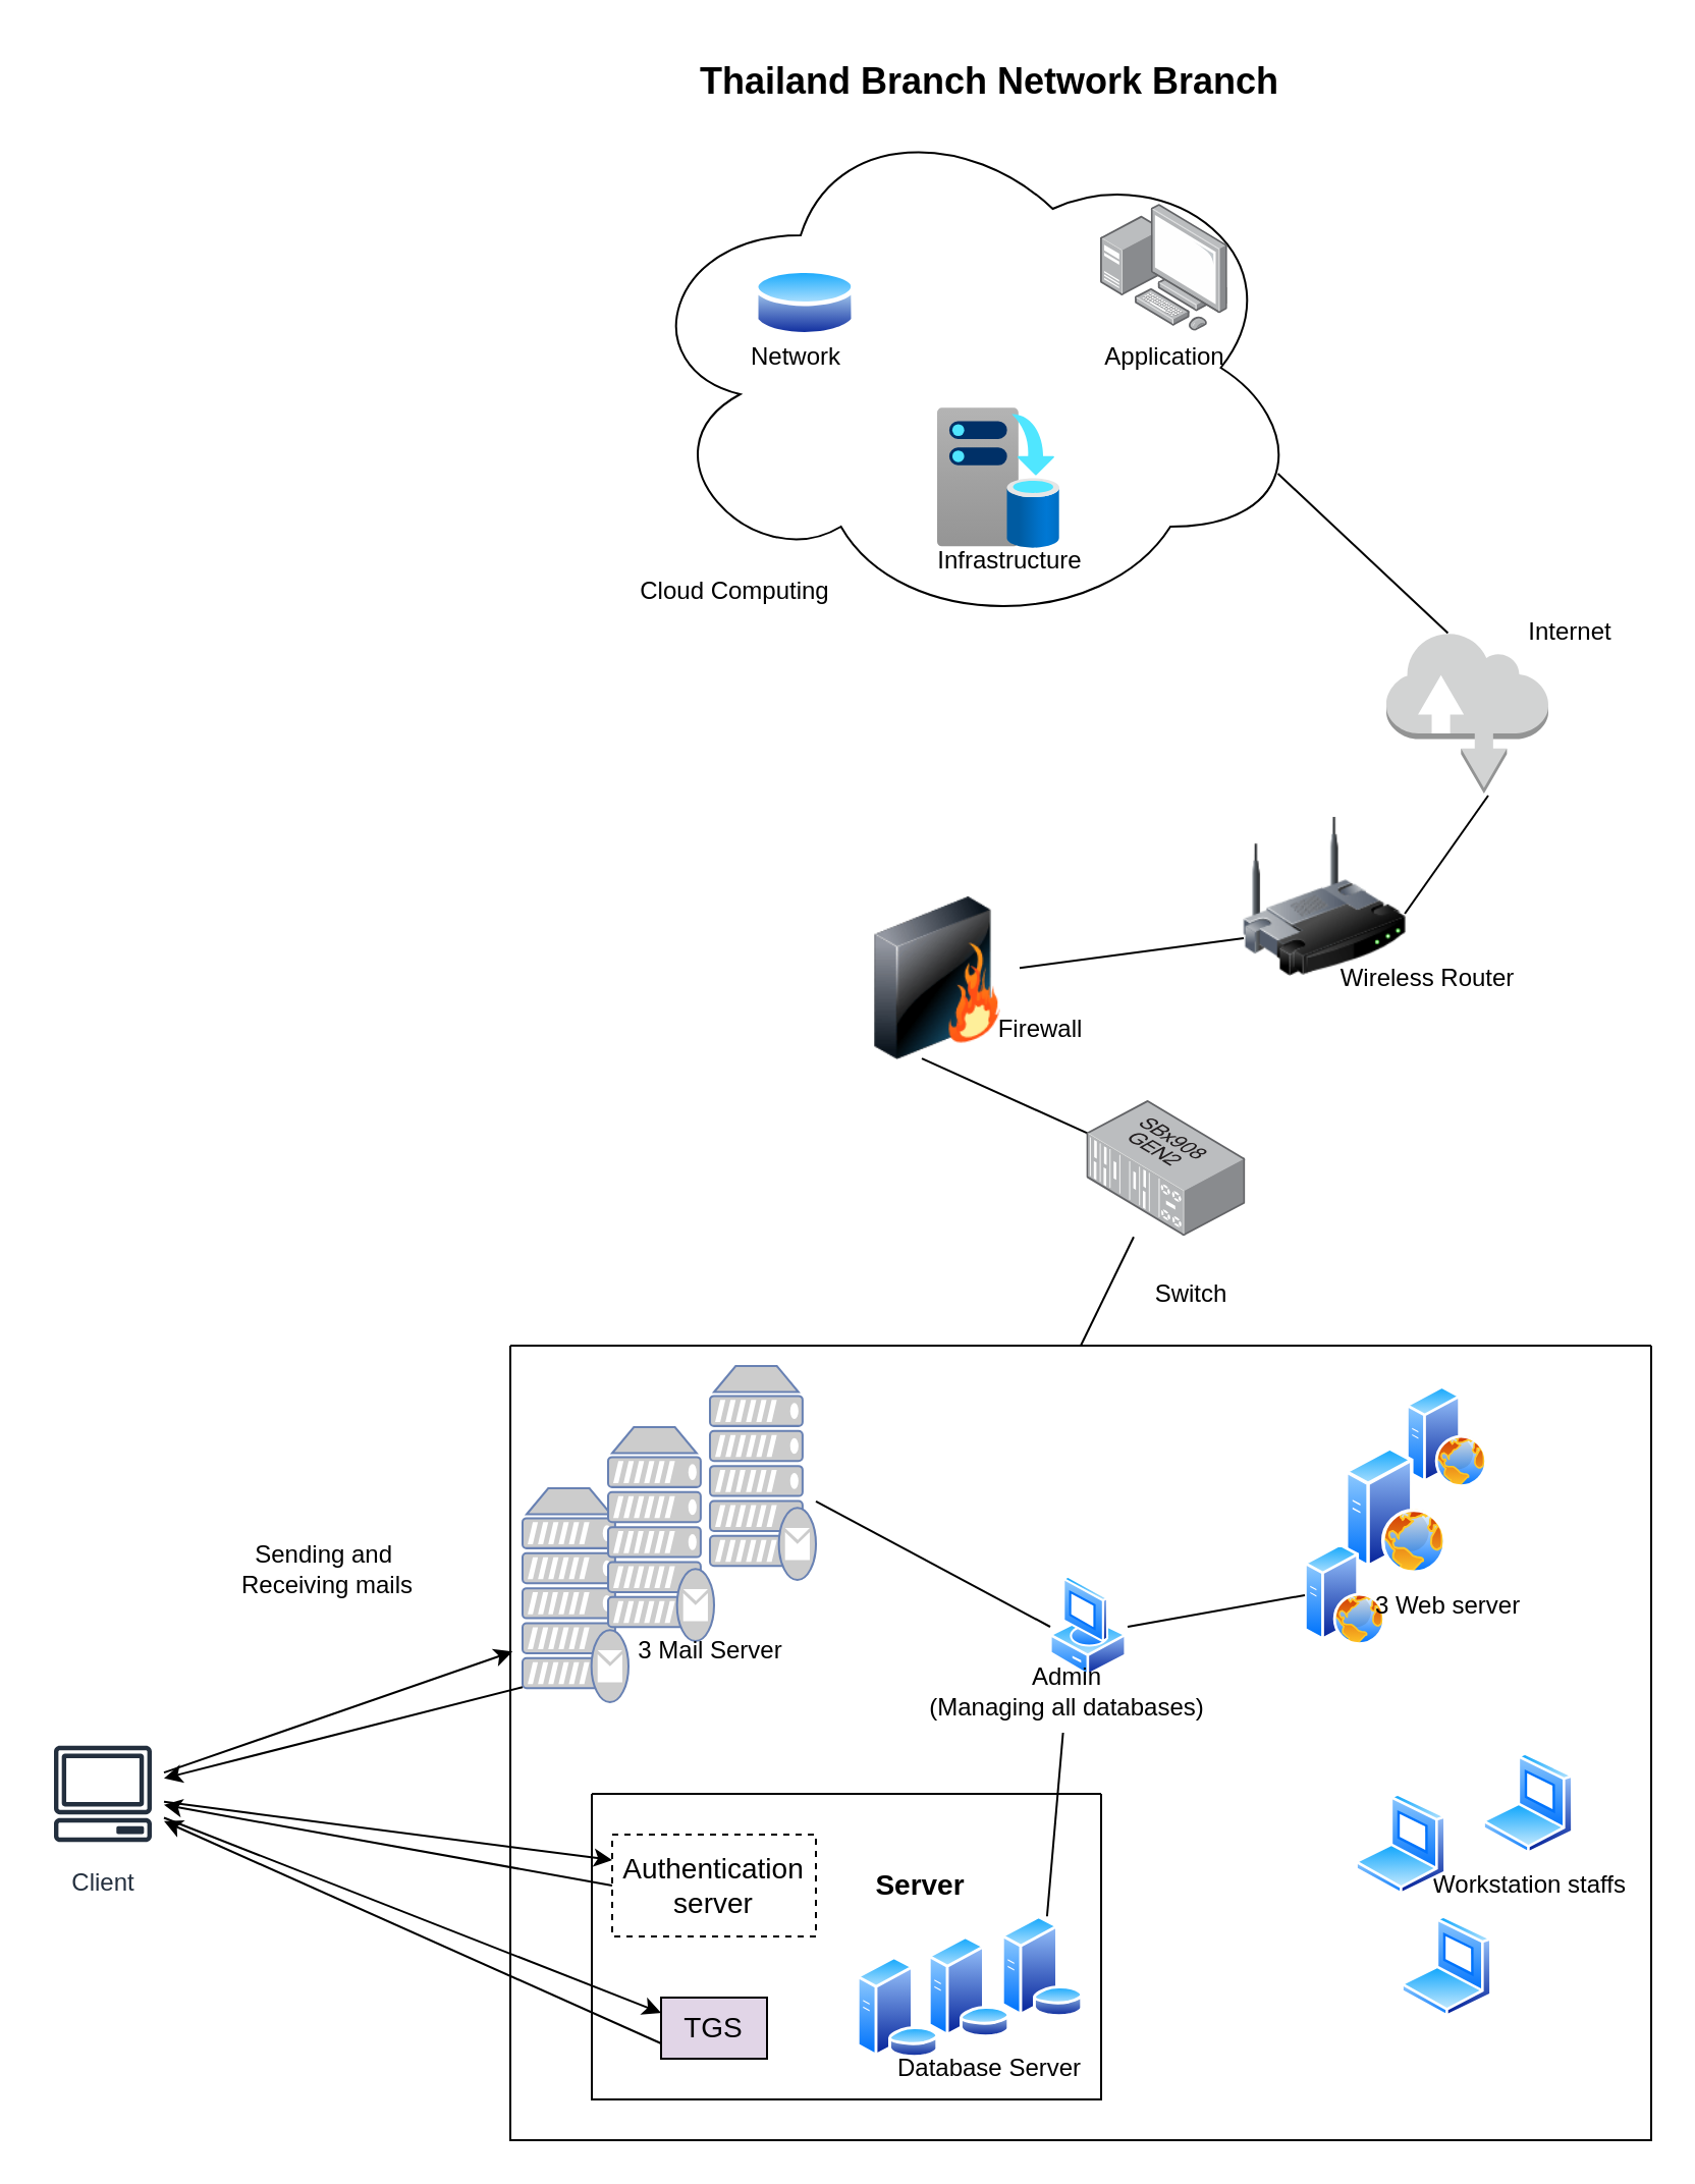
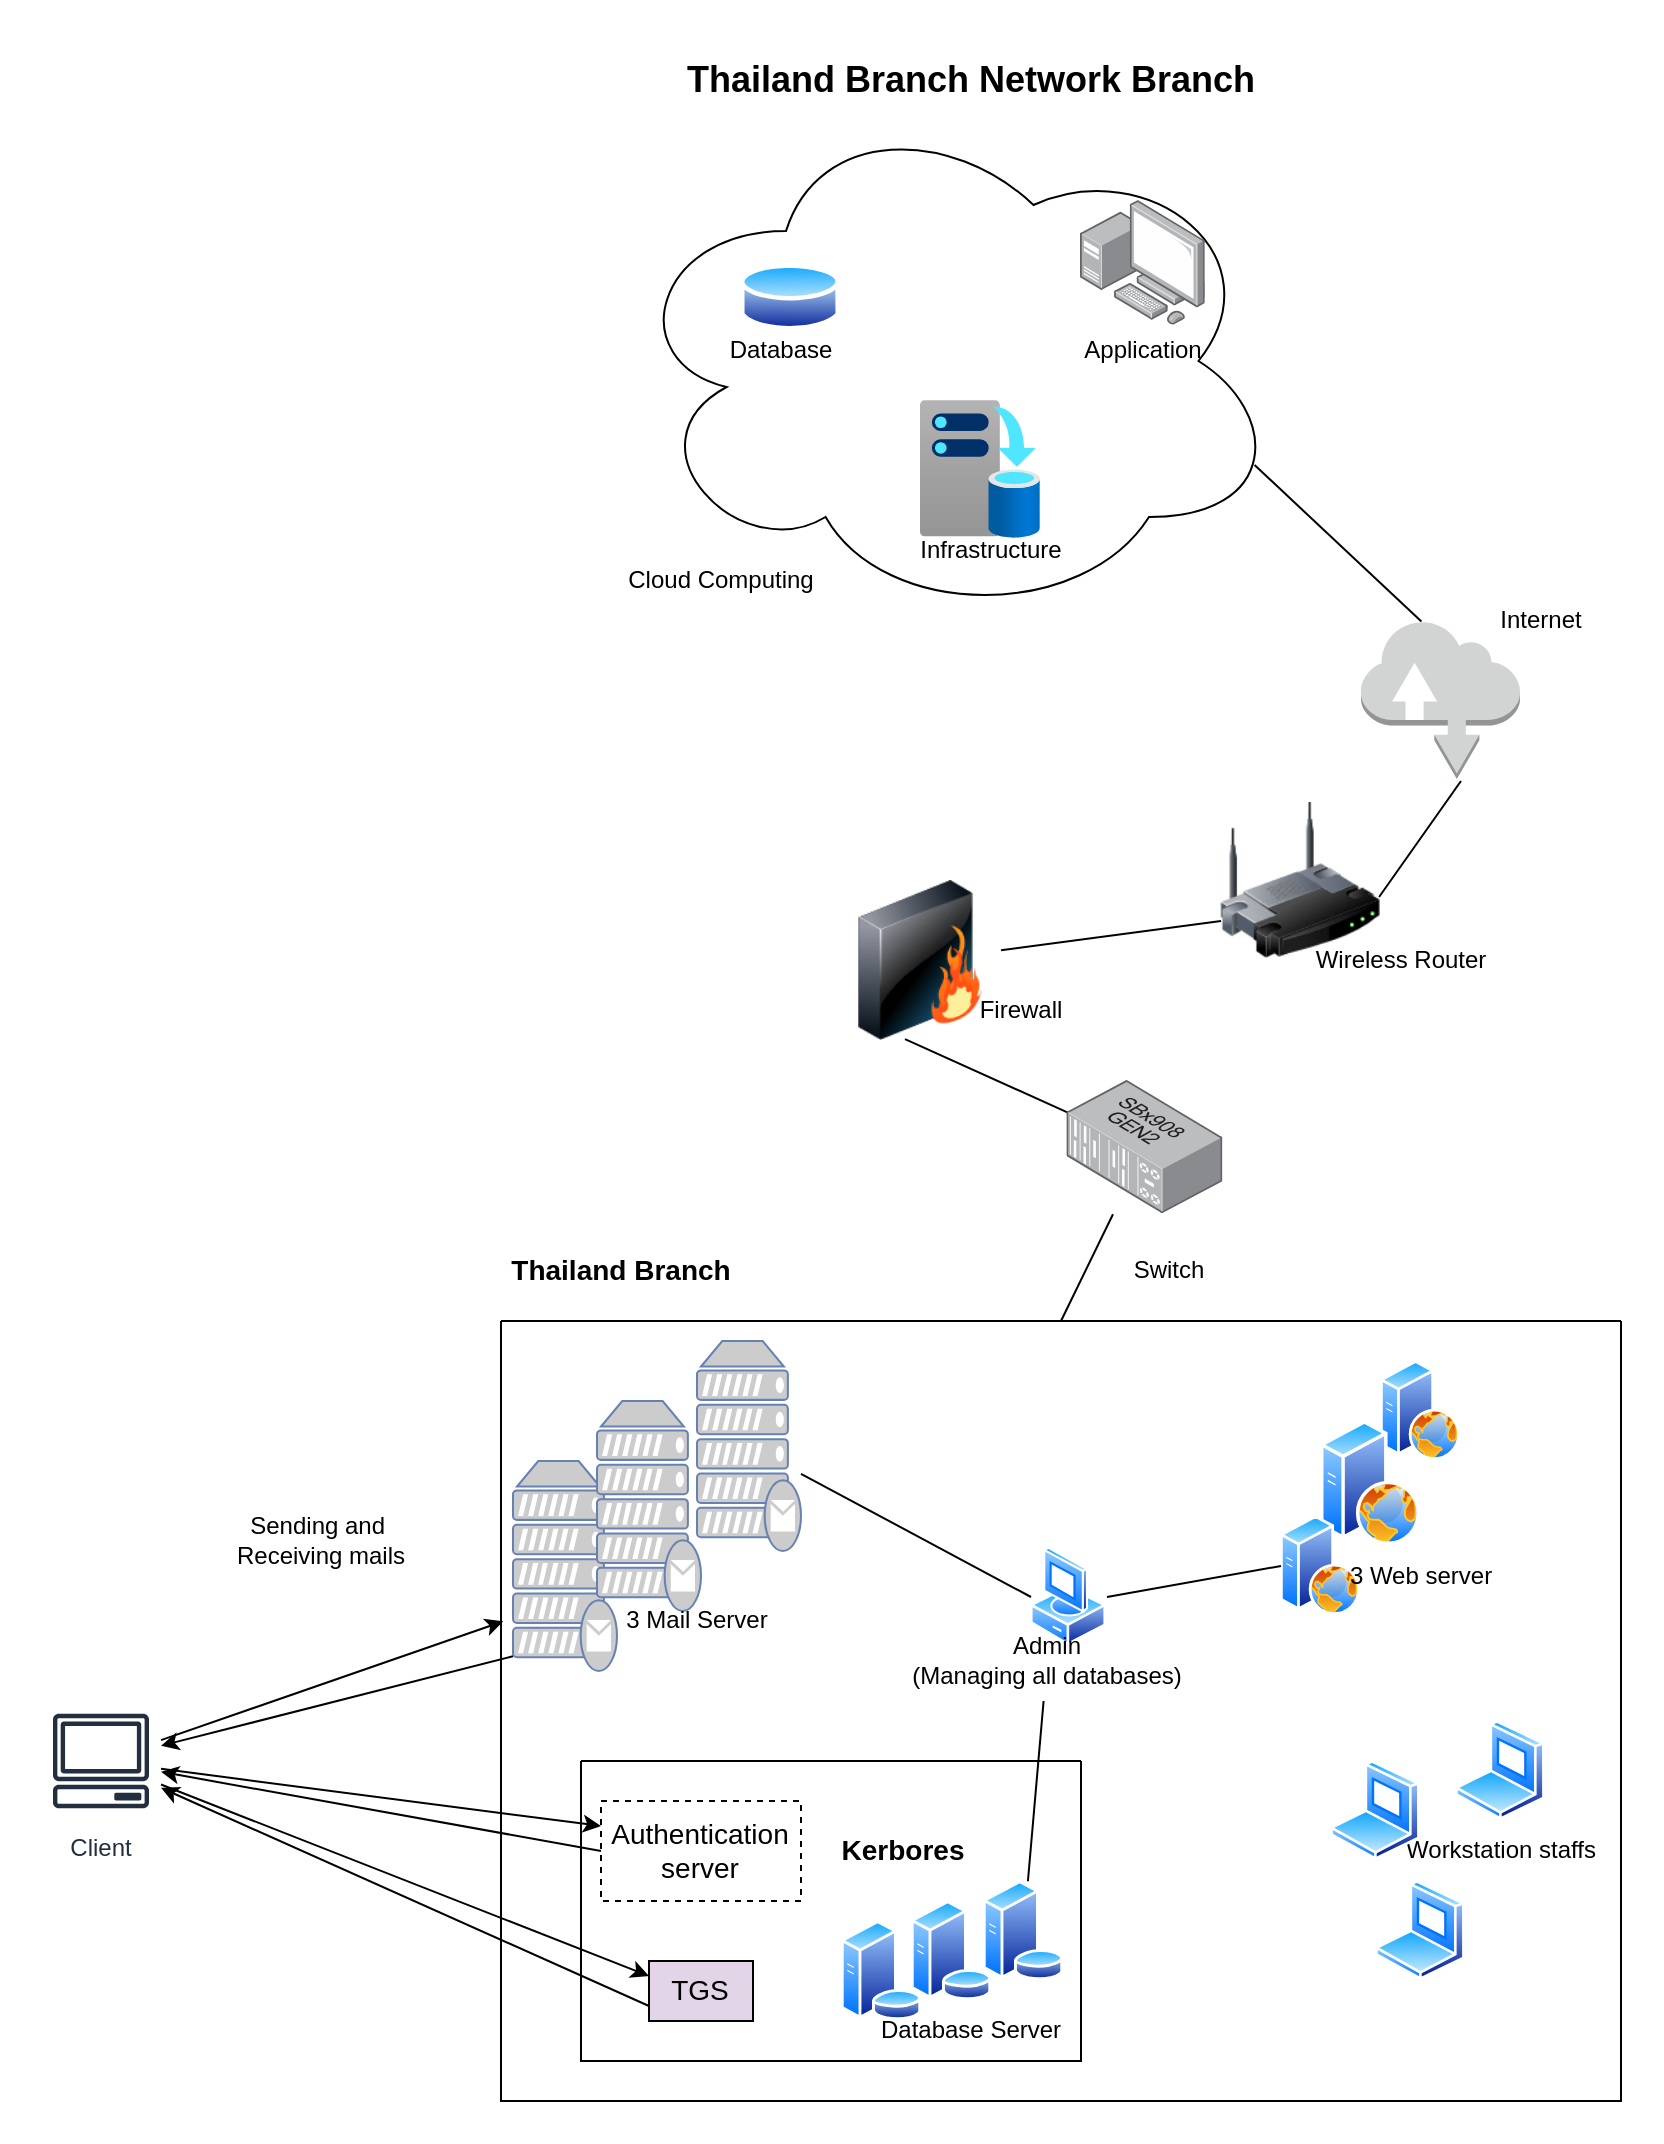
- <mxCell id="7" value="Network" style="text;html=1;align=center;verticalAlign=middle;resizable=0;points=[];autosize=1;strokeColor=none;fillColor=none;" vertex="1" parent="1"><mxGeometry x="355" y="160" width="70" height="30" as="geometry" /></mxCell>
+ <mxCell id="7" value="Database" style="text;html=1;align=center;verticalAlign=middle;resizable=0;points=[];autosize=1;strokeColor=none;fillColor=none;" vertex="1" parent="1"><mxGeometry x="355" y="160" width="70" height="30" as="geometry" /></mxCell>
+ <mxCell id="35" value="&lt;b&gt;&lt;font style=&quot;font-size: 14px;&quot;&gt;Thailand Branch&lt;/font&gt;&lt;/b&gt;" style="text;html=1;align=center;verticalAlign=middle;resizable=0;points=[];autosize=1;strokeColor=none;fillColor=none;" vertex="1" parent="1"><mxGeometry x="245" y="620" width="130" height="30" as="geometry" /></mxCell>
- <mxCell id="34" value="&lt;b&gt;Server&lt;/b&gt;" style="text;html=1;align=center;verticalAlign=middle;resizable=0;points=[];autosize=1;strokeColor=none;fillColor=none;fontSize=14;" vertex="1" parent="27"><mxGeometry x="121" y="30" width="80" height="30" as="geometry" /></mxCell>
+ <mxCell id="34" value="&lt;b&gt;Kerbores&lt;/b&gt;" style="text;html=1;align=center;verticalAlign=middle;resizable=0;points=[];autosize=1;strokeColor=none;fillColor=none;fontSize=14;" vertex="1" parent="27"><mxGeometry x="121" y="30" width="80" height="30" as="geometry" /></mxCell>
